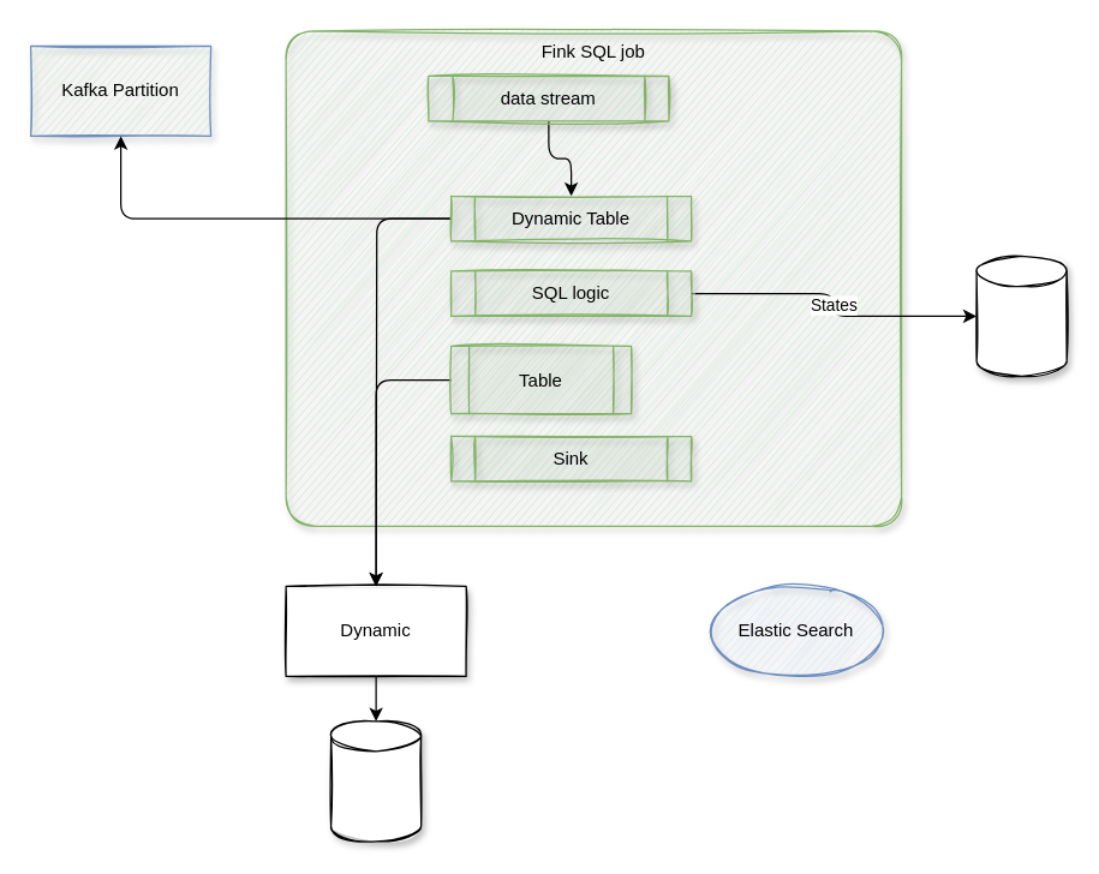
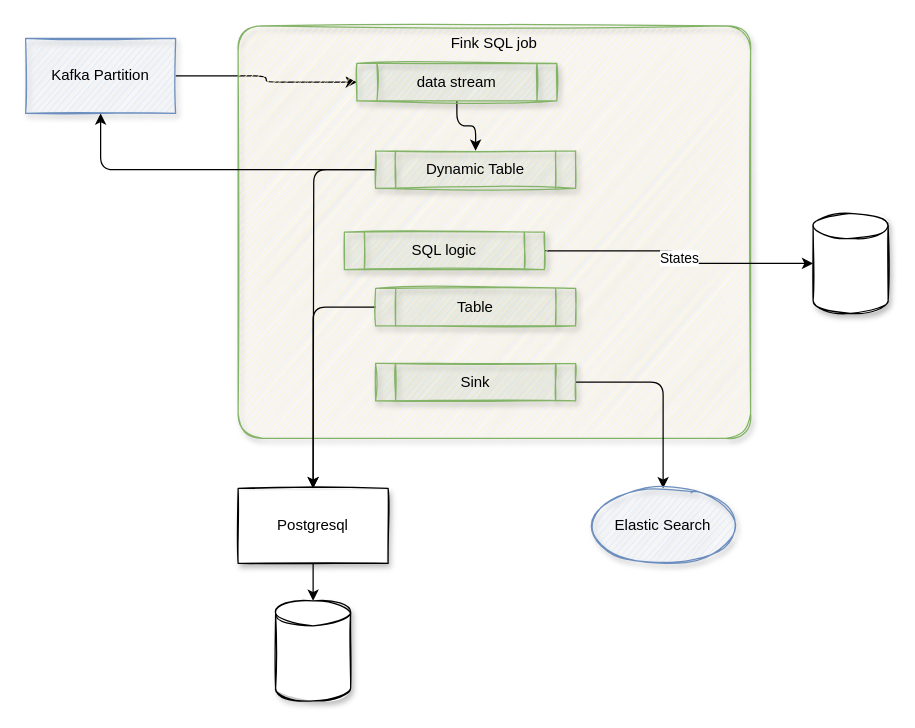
- <mxCell id="4" value="Fink SQL job" style="rounded=1;whiteSpace=wrap;html=1;shadow=1;sketch=1;arcSize=6;fillColor=#d5e8d4;strokeColor=#82b366;verticalAlign=top;" vertex="1" parent="1"><mxGeometry x="190" y="20" width="410" height="330" as="geometry" /></mxCell>
+ <mxCell id="4" value="Fink SQL job" style="rounded=1;whiteSpace=wrap;html=1;shadow=1;sketch=1;arcSize=6;fillColor=#fff2cc;strokeColor=#82b366;verticalAlign=top;" vertex="1" parent="1"><mxGeometry x="190" y="20" width="410" height="330" as="geometry" /></mxCell>
- <mxCell id="3" value="Kafka Partition" style="rounded=0;whiteSpace=wrap;html=1;fillColor=#d5e8d4;strokeColor=#6c8ebf;shadow=1;sketch=1;" vertex="1" parent="1"><mxGeometry x="20" y="30" width="120" height="60" as="geometry" /></mxCell>
+ <mxCell id="3" value="Kafka Partition" style="rounded=0;whiteSpace=wrap;html=1;fillColor=#dae8fc;strokeColor=#6c8ebf;shadow=1;sketch=1;" vertex="1" parent="1"><mxGeometry x="20" y="30" width="120" height="60" as="geometry" /></mxCell>
+ <mxCell id="2" style="edgeStyle=orthogonalEdgeStyle;html=1;entryX=0;entryY=0.5;entryDx=0;entryDy=0;" edge="1" parent="1" source="3" target="9"><mxGeometry relative="1" as="geometry" /></mxCell>
- <mxCell id="12" value="Dynamic Table" style="shape=process;whiteSpace=wrap;html=1;backgroundOutline=1;shadow=1;sketch=1;fillColor=#d5e8d4;strokeColor=#82b366;" vertex="1" parent="1"><mxGeometry x="300" y="130" width="160" height="30" as="geometry" /></mxCell>
+ <mxCell id="12" value="Dynamic Table" style="shape=process;whiteSpace=wrap;html=1;backgroundOutline=1;shadow=1;sketch=1;fillColor=#d5e8d4;strokeColor=#82b366;" vertex="1" parent="1"><mxGeometry x="300" y="120" width="160" height="30" as="geometry" /></mxCell>
- <mxCell id="14" value="SQL logic" style="shape=process;whiteSpace=wrap;html=1;backgroundOutline=1;shadow=1;sketch=1;fillColor=#d5e8d4;strokeColor=#82b366;" vertex="1" parent="1"><mxGeometry x="300" y="180" width="160" height="30" as="geometry" /></mxCell>
+ <mxCell id="14" value="SQL logic" style="shape=process;whiteSpace=wrap;html=1;backgroundOutline=1;shadow=1;sketch=1;fillColor=#d5e8d4;strokeColor=#82b366;" vertex="1" parent="1"><mxGeometry x="275" y="185" width="160" height="30" as="geometry" /></mxCell>
- <mxCell id="18" value="Table" style="shape=process;whiteSpace=wrap;html=1;backgroundOutline=1;shadow=1;sketch=1;fillColor=#d5e8d4;strokeColor=#82b366;" vertex="1" parent="1"><mxGeometry x="300" y="230" width="120" height="45" as="geometry" /></mxCell>
+ <mxCell id="18" value="Table" style="shape=process;whiteSpace=wrap;html=1;backgroundOutline=1;shadow=1;sketch=1;fillColor=#d5e8d4;strokeColor=#82b366;" vertex="1" parent="1"><mxGeometry x="300" y="230" width="160" height="30" as="geometry" /></mxCell>
+ <mxCell id="15" style="edgeStyle=orthogonalEdgeStyle;html=1;" edge="1" parent="1" source="16" target="19"><mxGeometry relative="1" as="geometry" /></mxCell>
- <mxCell id="7" value="Dynamic" style="rounded=0;whiteSpace=wrap;html=1;shadow=1;sketch=1;" vertex="1" parent="1"><mxGeometry x="190" y="390" width="120" height="60" as="geometry" /></mxCell>
+ <mxCell id="7" value="Postgresql" style="rounded=0;whiteSpace=wrap;html=1;shadow=1;sketch=1;" vertex="1" parent="1"><mxGeometry x="190" y="390" width="120" height="60" as="geometry" /></mxCell>
